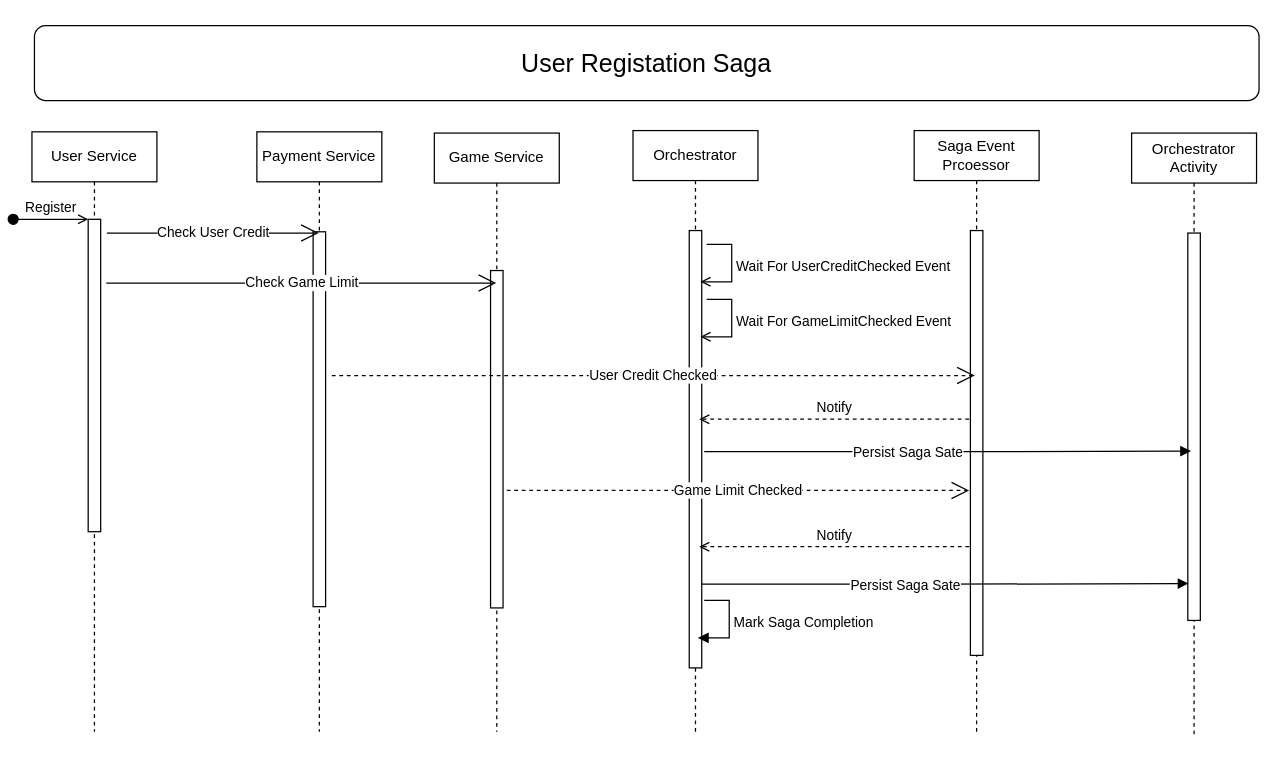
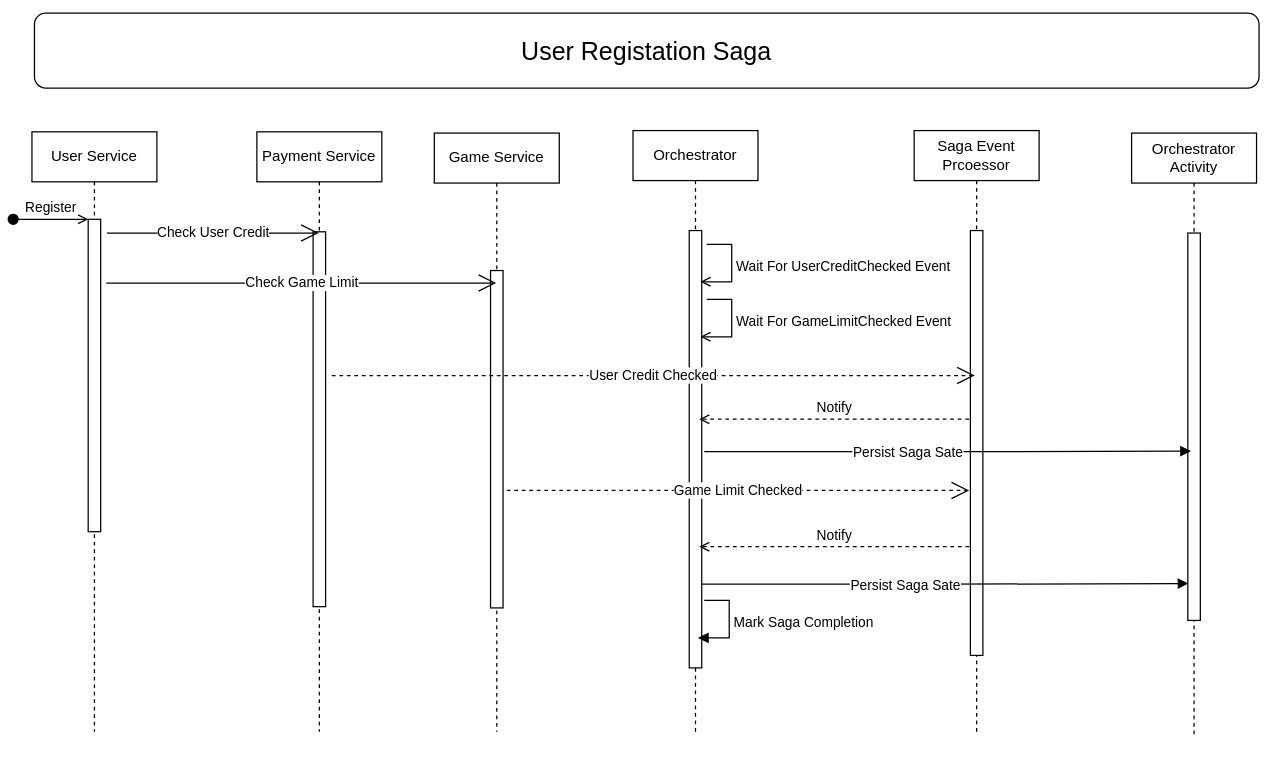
- <mxCell id="26" value="&lt;font style=&quot;font-size: 20px;&quot;&gt;User Registation Saga&lt;/font&gt;" style="rounded=1;whiteSpace=wrap;html=1;" vertex="1" parent="1"><mxGeometry x="22" y="20" width="980" height="60" as="geometry" /></mxCell>
+ <mxCell id="26" value="&lt;font style=&quot;font-size: 20px;&quot;&gt;User Registation Saga&lt;/font&gt;" style="rounded=1;whiteSpace=wrap;html=1;" vertex="1" parent="1"><mxGeometry x="22" y="10" width="980" height="60" as="geometry" /></mxCell>
